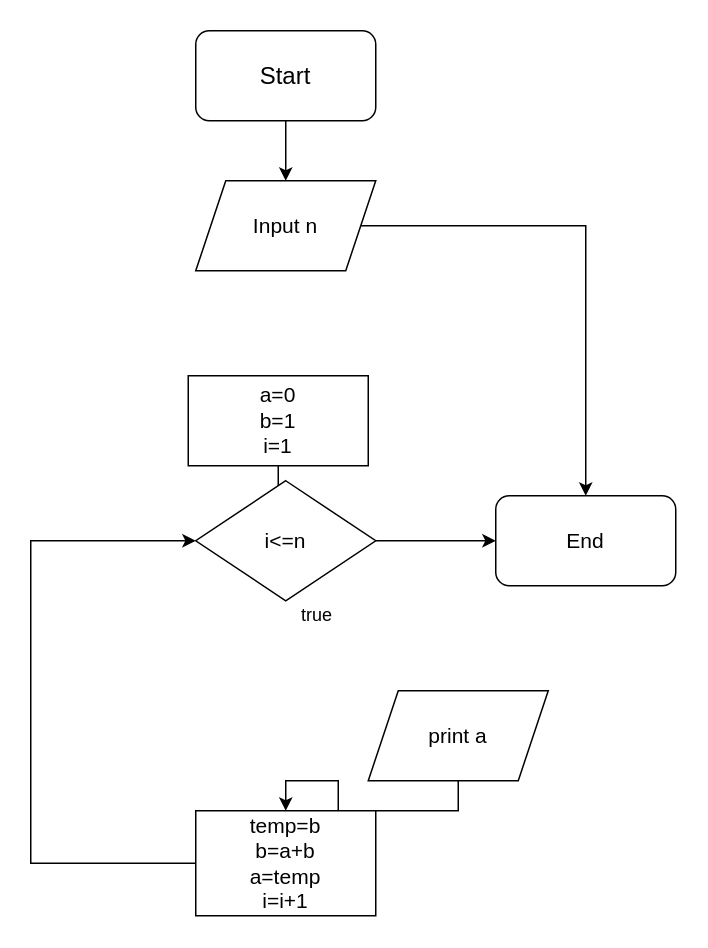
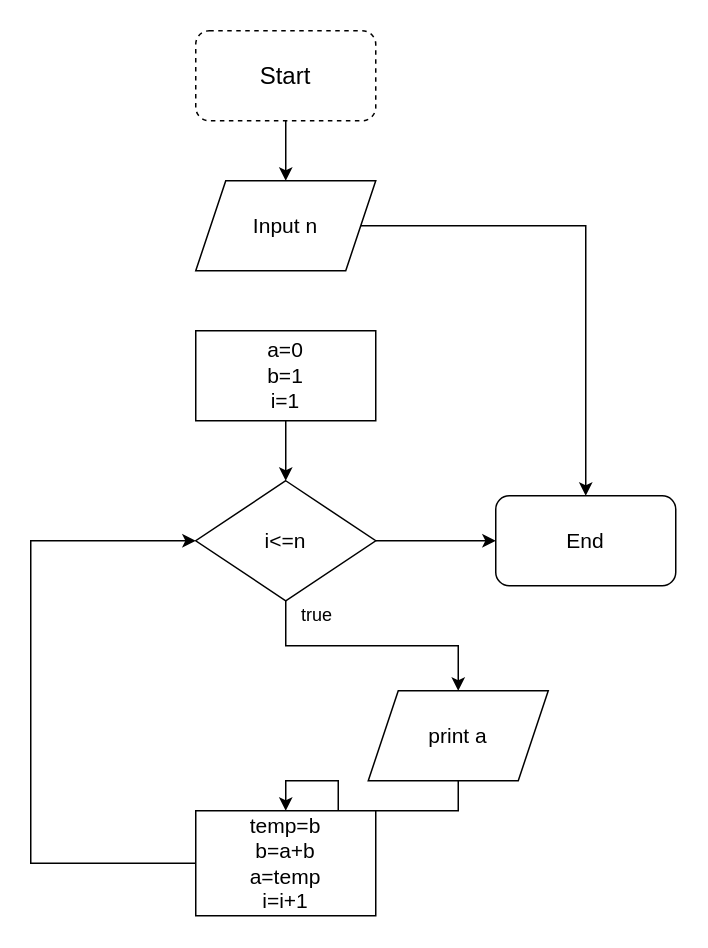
- <mxCell id="3" value="&lt;font size=&quot;3&quot;&gt;Start&lt;/font&gt;" style="rounded=1;whiteSpace=wrap;html=1;" parent="1" vertex="1"><mxGeometry x="130" y="20" width="120" height="60" as="geometry" /></mxCell>
+ <mxCell id="3" value="&lt;font size=&quot;3&quot;&gt;Start&lt;/font&gt;" style="rounded=1;whiteSpace=wrap;html=1;dashed=1;" parent="1" vertex="1"><mxGeometry x="130" y="20" width="120" height="60" as="geometry" /></mxCell>
- <mxCell id="7" value="a=0&lt;br&gt;b=1&lt;br&gt;i=1" style="rounded=0;whiteSpace=wrap;html=1;fontSize=14;" parent="1" vertex="1"><mxGeometry x="125" y="250" width="120" height="60" as="geometry" /></mxCell>
+ <mxCell id="7" value="a=0&lt;br&gt;b=1&lt;br&gt;i=1" style="rounded=0;whiteSpace=wrap;html=1;fontSize=14;" parent="1" vertex="1"><mxGeometry x="130" y="220" width="120" height="60" as="geometry" /></mxCell>
+ <mxCell id="9" value="" style="edgeStyle=orthogonalEdgeStyle;rounded=0;orthogonalLoop=1;jettySize=auto;html=1;fontSize=14;" parent="1" source="10" target="12" edge="1"><mxGeometry relative="1" as="geometry" /></mxCell>
